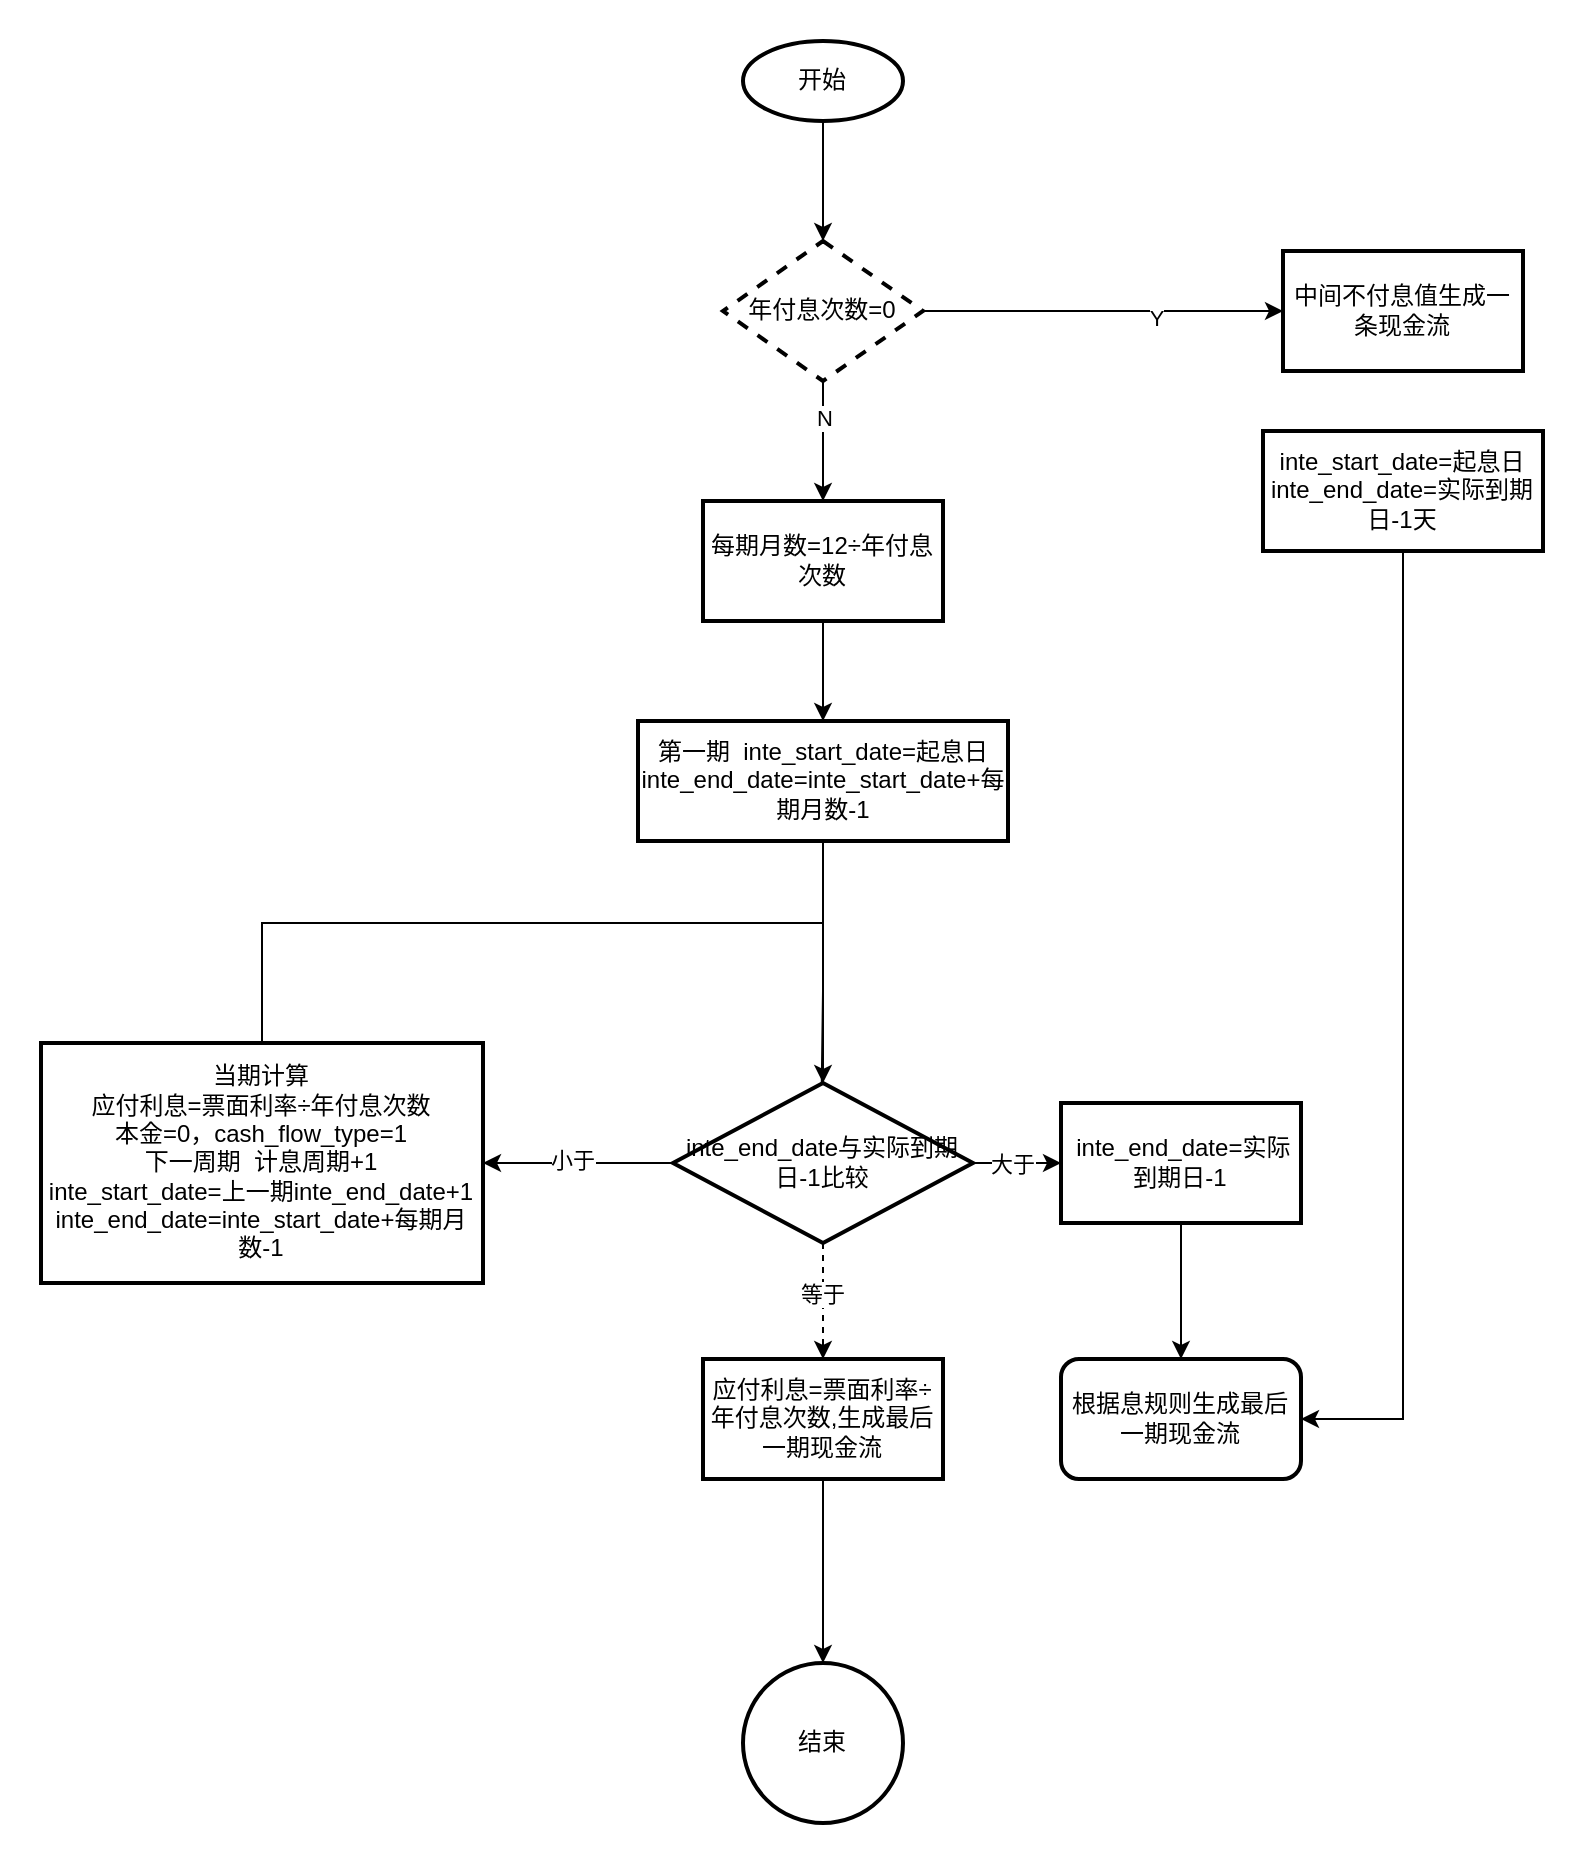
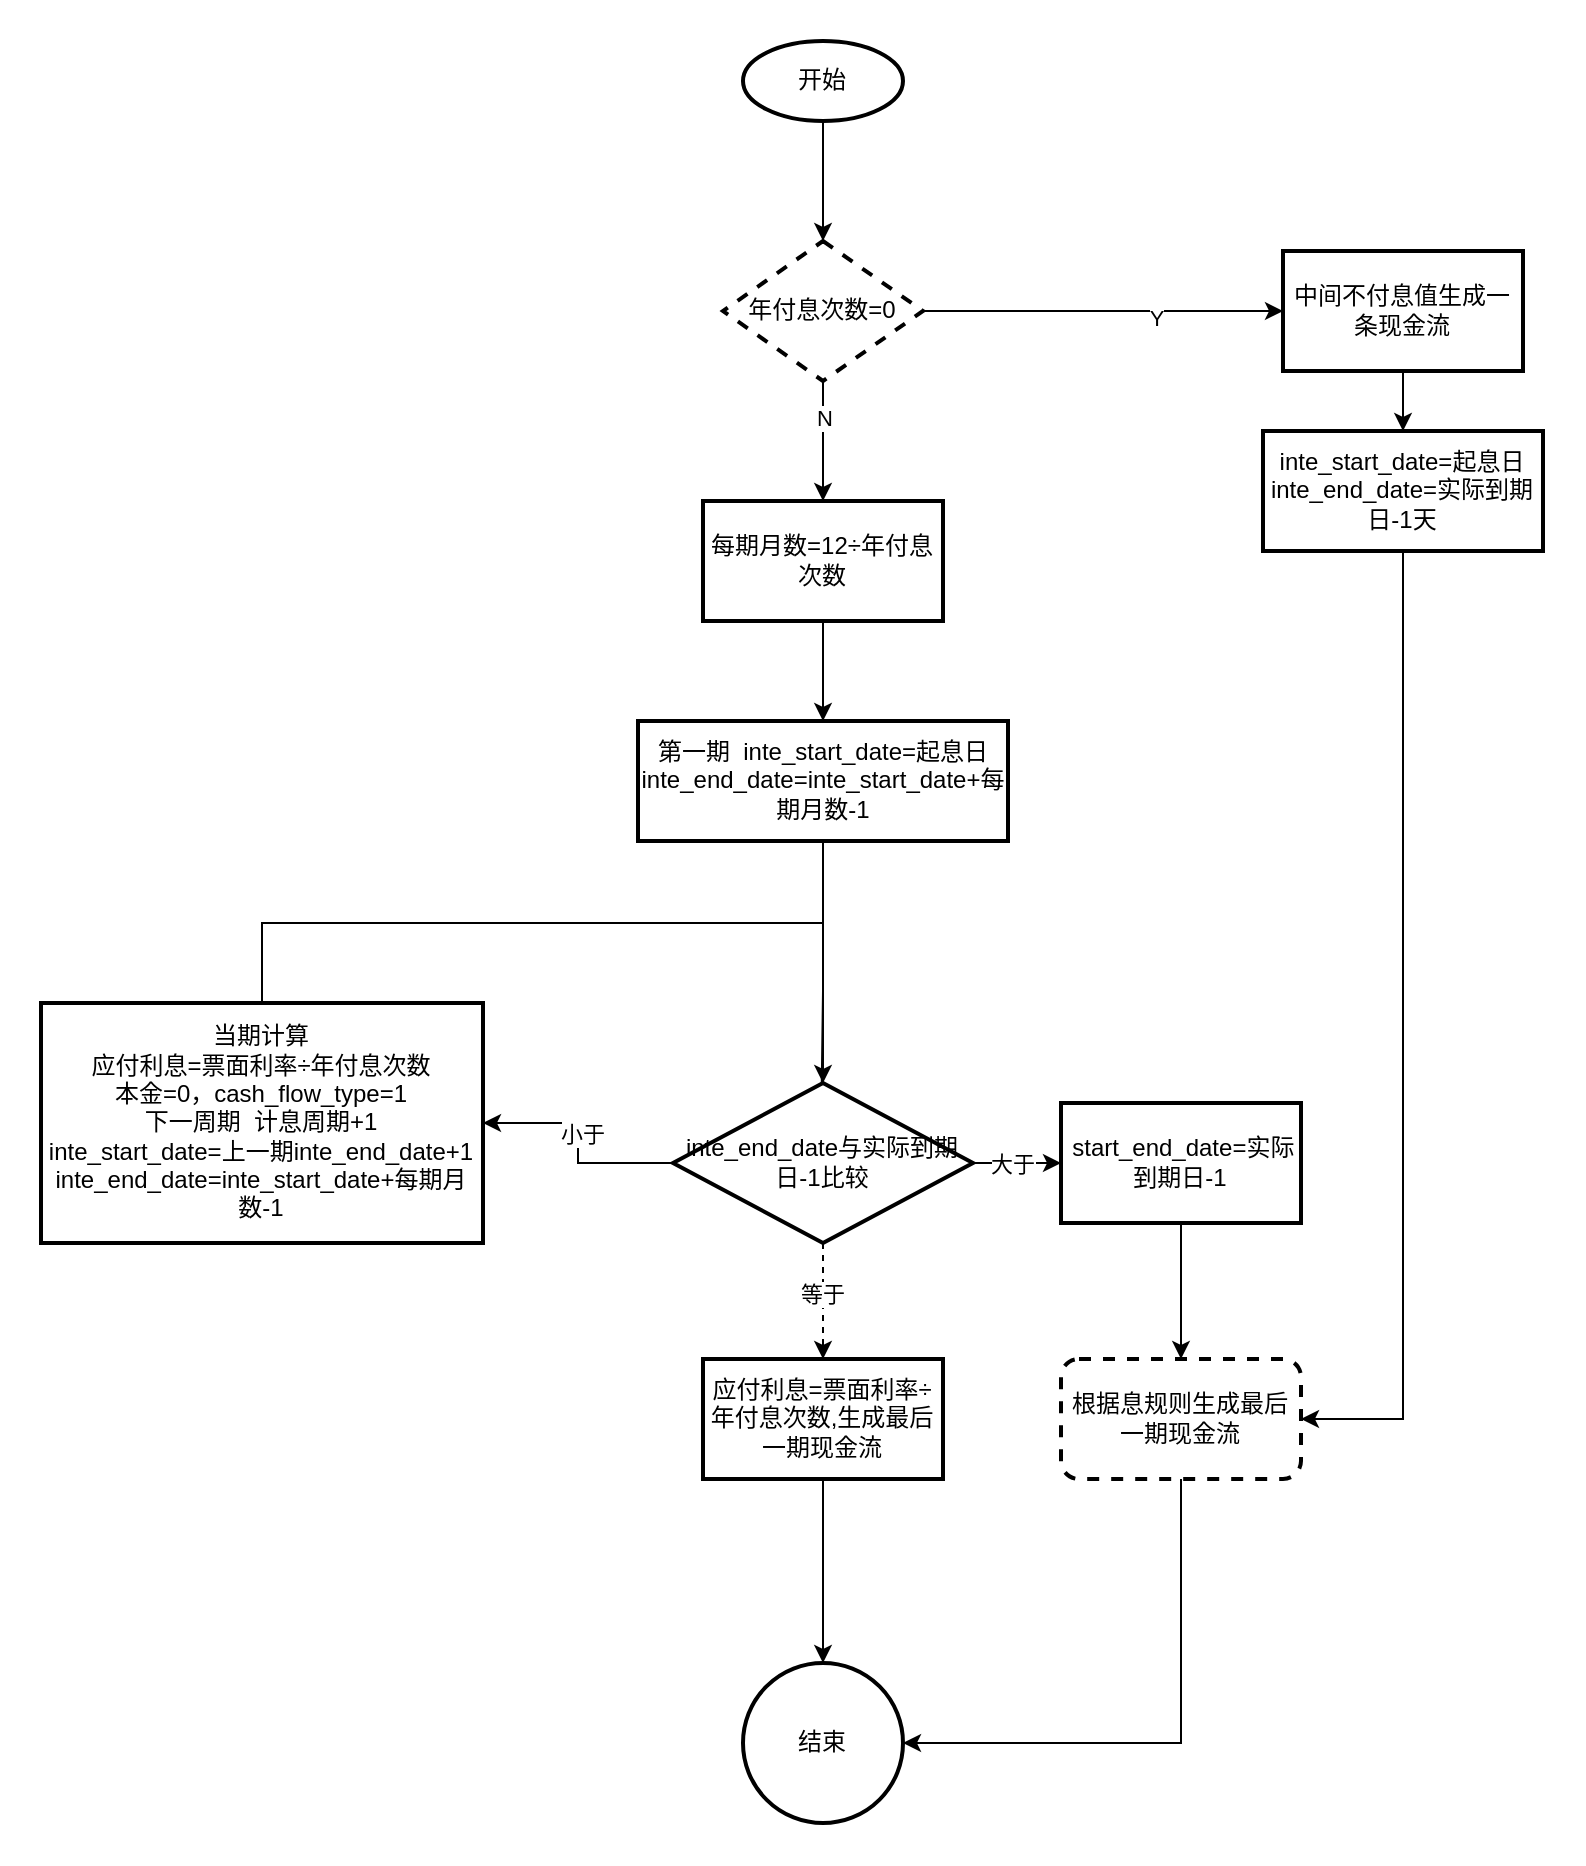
+ <mxCell id="9" value="" style="edgeStyle=orthogonalEdgeStyle;rounded=0;orthogonalLoop=1;jettySize=auto;html=1;" edge="1" parent="1" source="10" target="12"><mxGeometry relative="1" as="geometry" /></mxCell>
- <mxCell id="30" value="&lt;div&gt;当期计算&lt;/div&gt;&lt;div&gt;应付利息=票面利率÷年付息次数&lt;/div&gt;&lt;div&gt;本金=0，cash_flow_type=1&lt;/div&gt;&lt;div&gt;下一周期&amp;nbsp; 计息周期+1&lt;/div&gt;&lt;div&gt;inte_start_date=上一期inte_end_date+1&lt;/div&gt;&lt;div&gt;inte_end_date=inte_start_date+每期月数-1&lt;/div&gt;" style="whiteSpace=wrap;html=1;strokeWidth=2;" vertex="1" parent="1"><mxGeometry x="20" y="521" width="221" height="120" as="geometry" /></mxCell>
+ <mxCell id="30" value="&lt;div&gt;当期计算&lt;/div&gt;&lt;div&gt;应付利息=票面利率÷年付息次数&lt;/div&gt;&lt;div&gt;本金=0，cash_flow_type=1&lt;/div&gt;&lt;div&gt;下一周期&amp;nbsp; 计息周期+1&lt;/div&gt;&lt;div&gt;inte_start_date=上一期inte_end_date+1&lt;/div&gt;&lt;div&gt;inte_end_date=inte_start_date+每期月数-1&lt;/div&gt;" style="whiteSpace=wrap;html=1;strokeWidth=2;" vertex="1" parent="1"><mxGeometry x="20" y="501" width="221" height="120" as="geometry" /></mxCell>
- <mxCell id="32" value="&amp;nbsp;inte_end_date=实际到期日-1" style="whiteSpace=wrap;html=1;strokeWidth=2;" vertex="1" parent="1"><mxGeometry x="530" y="551" width="120" height="60" as="geometry" /></mxCell>
+ <mxCell id="32" value="&amp;nbsp;start_end_date=实际到期日-1" style="whiteSpace=wrap;html=1;strokeWidth=2;" vertex="1" parent="1"><mxGeometry x="530" y="551" width="120" height="60" as="geometry" /></mxCell>
- <mxCell id="14" value="根据息规则生成最后一期现金流" style="rounded=1;whiteSpace=wrap;html=1;strokeWidth=2;" vertex="1" parent="1"><mxGeometry x="530" y="679" width="120" height="60" as="geometry" /></mxCell>
+ <mxCell id="14" value="根据息规则生成最后一期现金流" style="rounded=1;whiteSpace=wrap;html=1;strokeWidth=2;dashed=1;" vertex="1" parent="1"><mxGeometry x="530" y="679" width="120" height="60" as="geometry" /></mxCell>
+ <mxCell id="13" value="" style="edgeStyle=orthogonalEdgeStyle;rounded=0;orthogonalLoop=1;jettySize=auto;html=1;entryX=1;entryY=0.5;entryDx=0;entryDy=0;exitX=0.5;exitY=1;exitDx=0;exitDy=0;" edge="1" parent="1" source="14" target="28"><mxGeometry relative="1" as="geometry"><mxPoint x="590" y="809" as="targetPoint" /></mxGeometry></mxCell>
